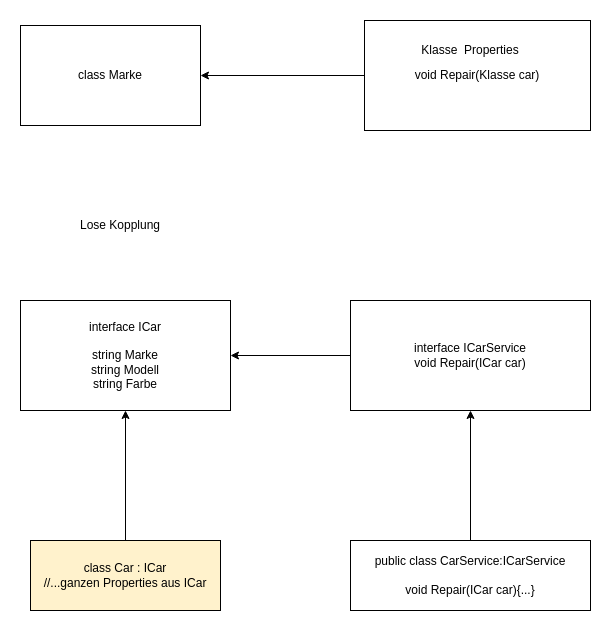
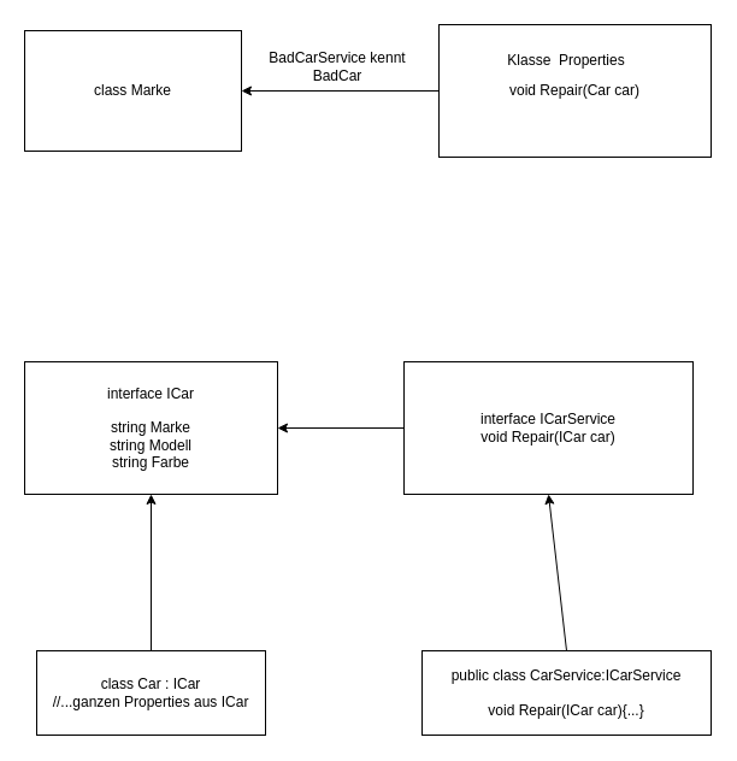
+ <mxCell id="6" value="BadCarService kennt BadCar" style="text;html=1;strokeColor=none;fillColor=none;align=center;verticalAlign=middle;whiteSpace=wrap;rounded=0;" vertex="1" parent="1"><mxGeometry x="210" y="40" width="140" height="30" as="geometry" /></mxCell>
- <mxCell id="3" value="void Repair(Klasse car)&lt;br&gt;" style="rounded=0;whiteSpace=wrap;html=1;" vertex="1" parent="1"><mxGeometry x="364" y="20" width="226" height="110" as="geometry" /></mxCell>
+ <mxCell id="3" value="void Repair(Car car)&lt;br&gt;" style="rounded=0;whiteSpace=wrap;html=1;" vertex="1" parent="1"><mxGeometry x="364" y="20" width="226" height="110" as="geometry" /></mxCell>
- <mxCell id="7" value="Lose Kopplung" style="text;html=1;strokeColor=none;fillColor=none;align=center;verticalAlign=middle;whiteSpace=wrap;rounded=0;" vertex="1" parent="1"><mxGeometry x="40" y="210" width="160" height="30" as="geometry" /></mxCell>
- <mxCell id="9" value="interface ICarService&lt;br&gt;void Repair(ICar car)" style="rounded=0;whiteSpace=wrap;html=1;" vertex="1" parent="1"><mxGeometry x="350" y="300" width="240" height="110" as="geometry" /></mxCell>
+ <mxCell id="9" value="interface ICarService&lt;br&gt;void Repair(ICar car)" style="rounded=0;whiteSpace=wrap;html=1;" vertex="1" parent="1"><mxGeometry x="335" y="300" width="240" height="110" as="geometry" /></mxCell>
- <mxCell id="12" value="class Car : ICar&lt;br&gt;//...ganzen Properties aus ICar" style="rounded=0;whiteSpace=wrap;html=1;fillColor=#fff2cc;" vertex="1" parent="1"><mxGeometry x="30" y="540" width="190" height="70" as="geometry" /></mxCell>
+ <mxCell id="12" value="class Car : ICar&lt;br&gt;//...ganzen Properties aus ICar" style="rounded=0;whiteSpace=wrap;html=1;" vertex="1" parent="1"><mxGeometry x="30" y="540" width="190" height="70" as="geometry" /></mxCell>
